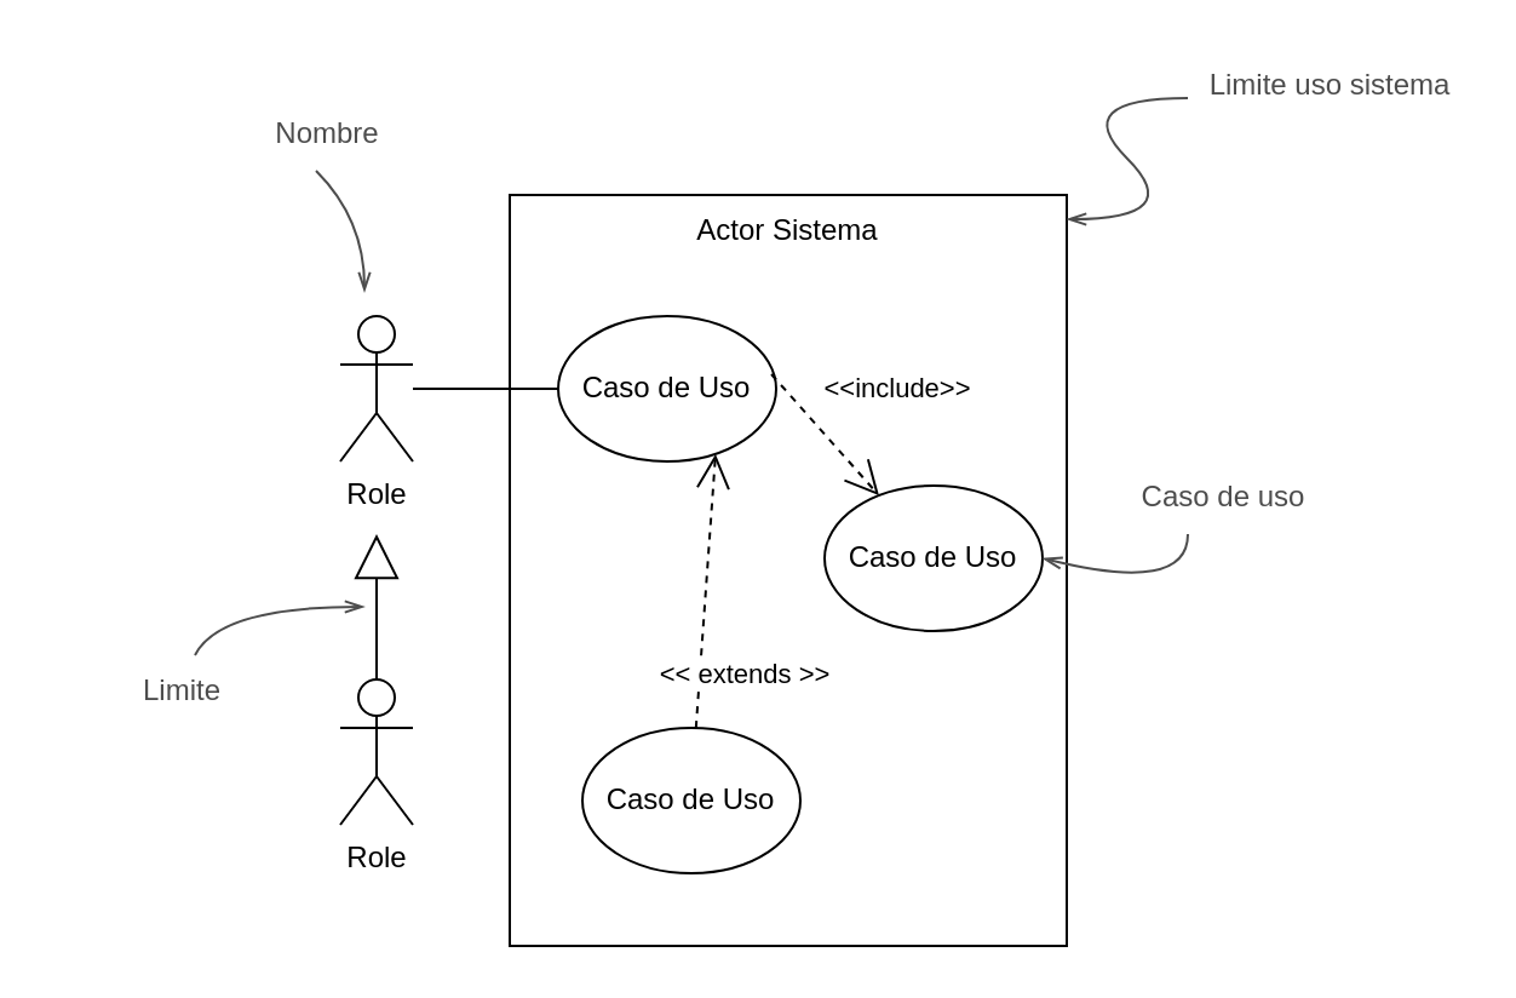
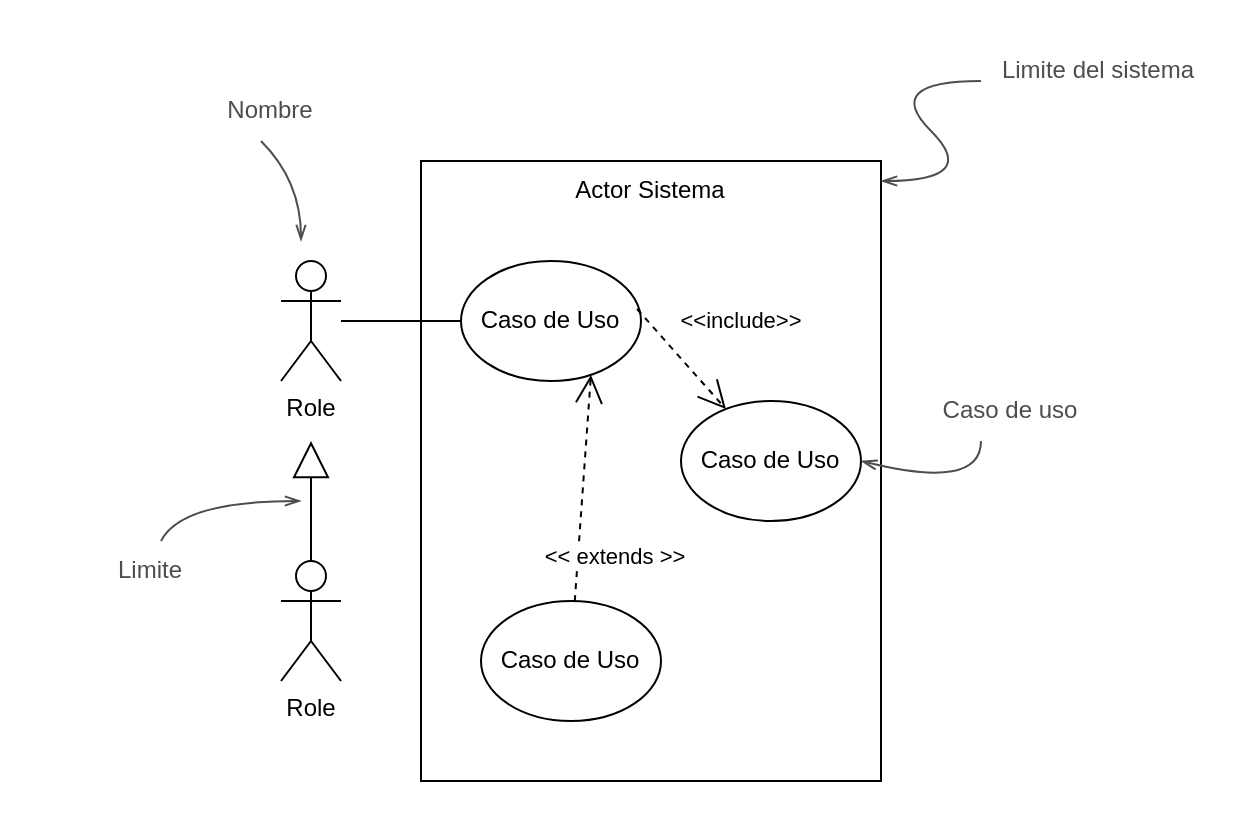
- <mxCell id="13" value="Limite uso sistema" style="text;html=1;strokeColor=none;fillColor=none;align=center;verticalAlign=middle;whiteSpace=wrap;rounded=0;fontColor=#4D4D4D;" vertex="1" parent="1"><mxGeometry x="494" y="20" width="110" height="30" as="geometry" /></mxCell>
+ <mxCell id="13" value="Limite del sistema" style="text;html=1;strokeColor=none;fillColor=none;align=center;verticalAlign=middle;whiteSpace=wrap;rounded=0;fontColor=#4D4D4D;" vertex="1" parent="1"><mxGeometry x="494" y="20" width="110" height="30" as="geometry" /></mxCell>
